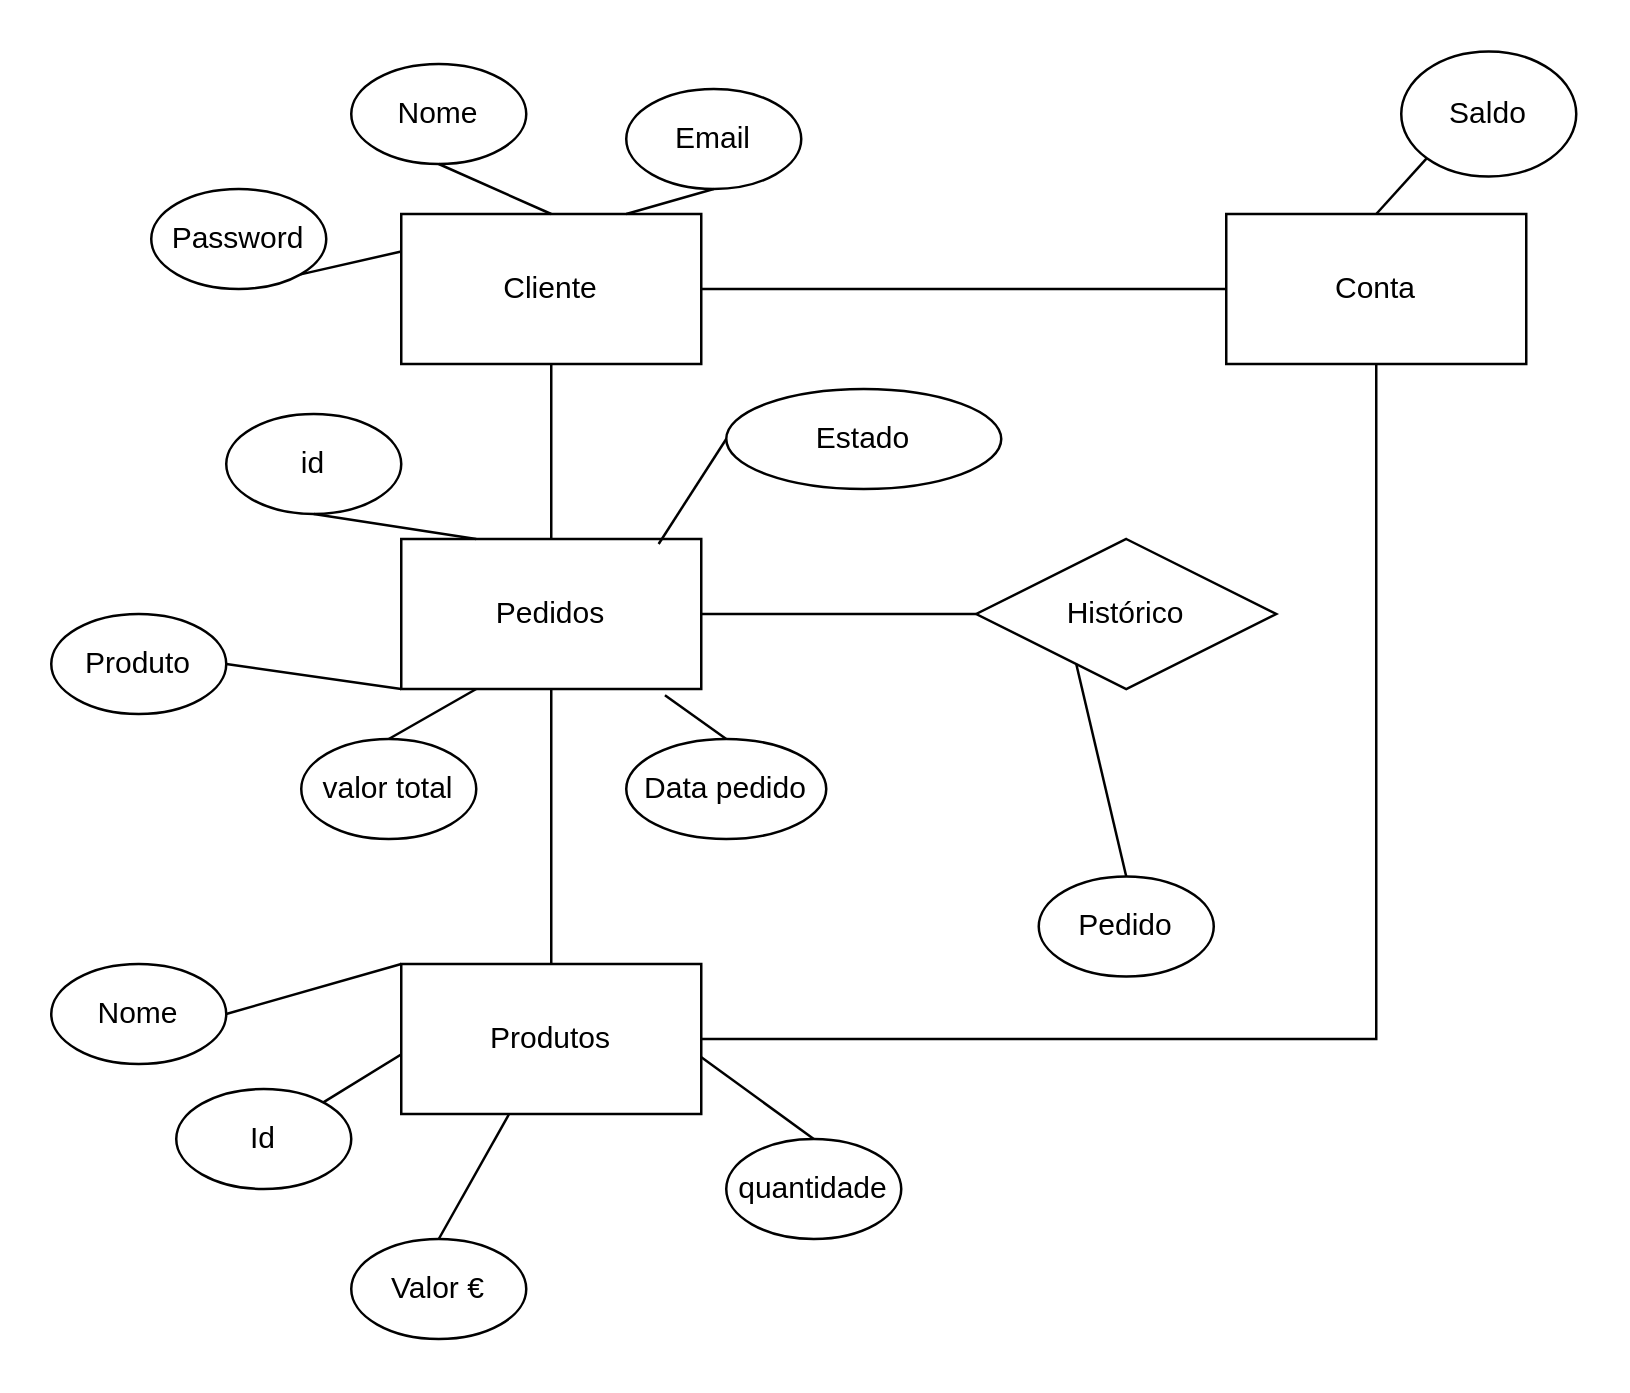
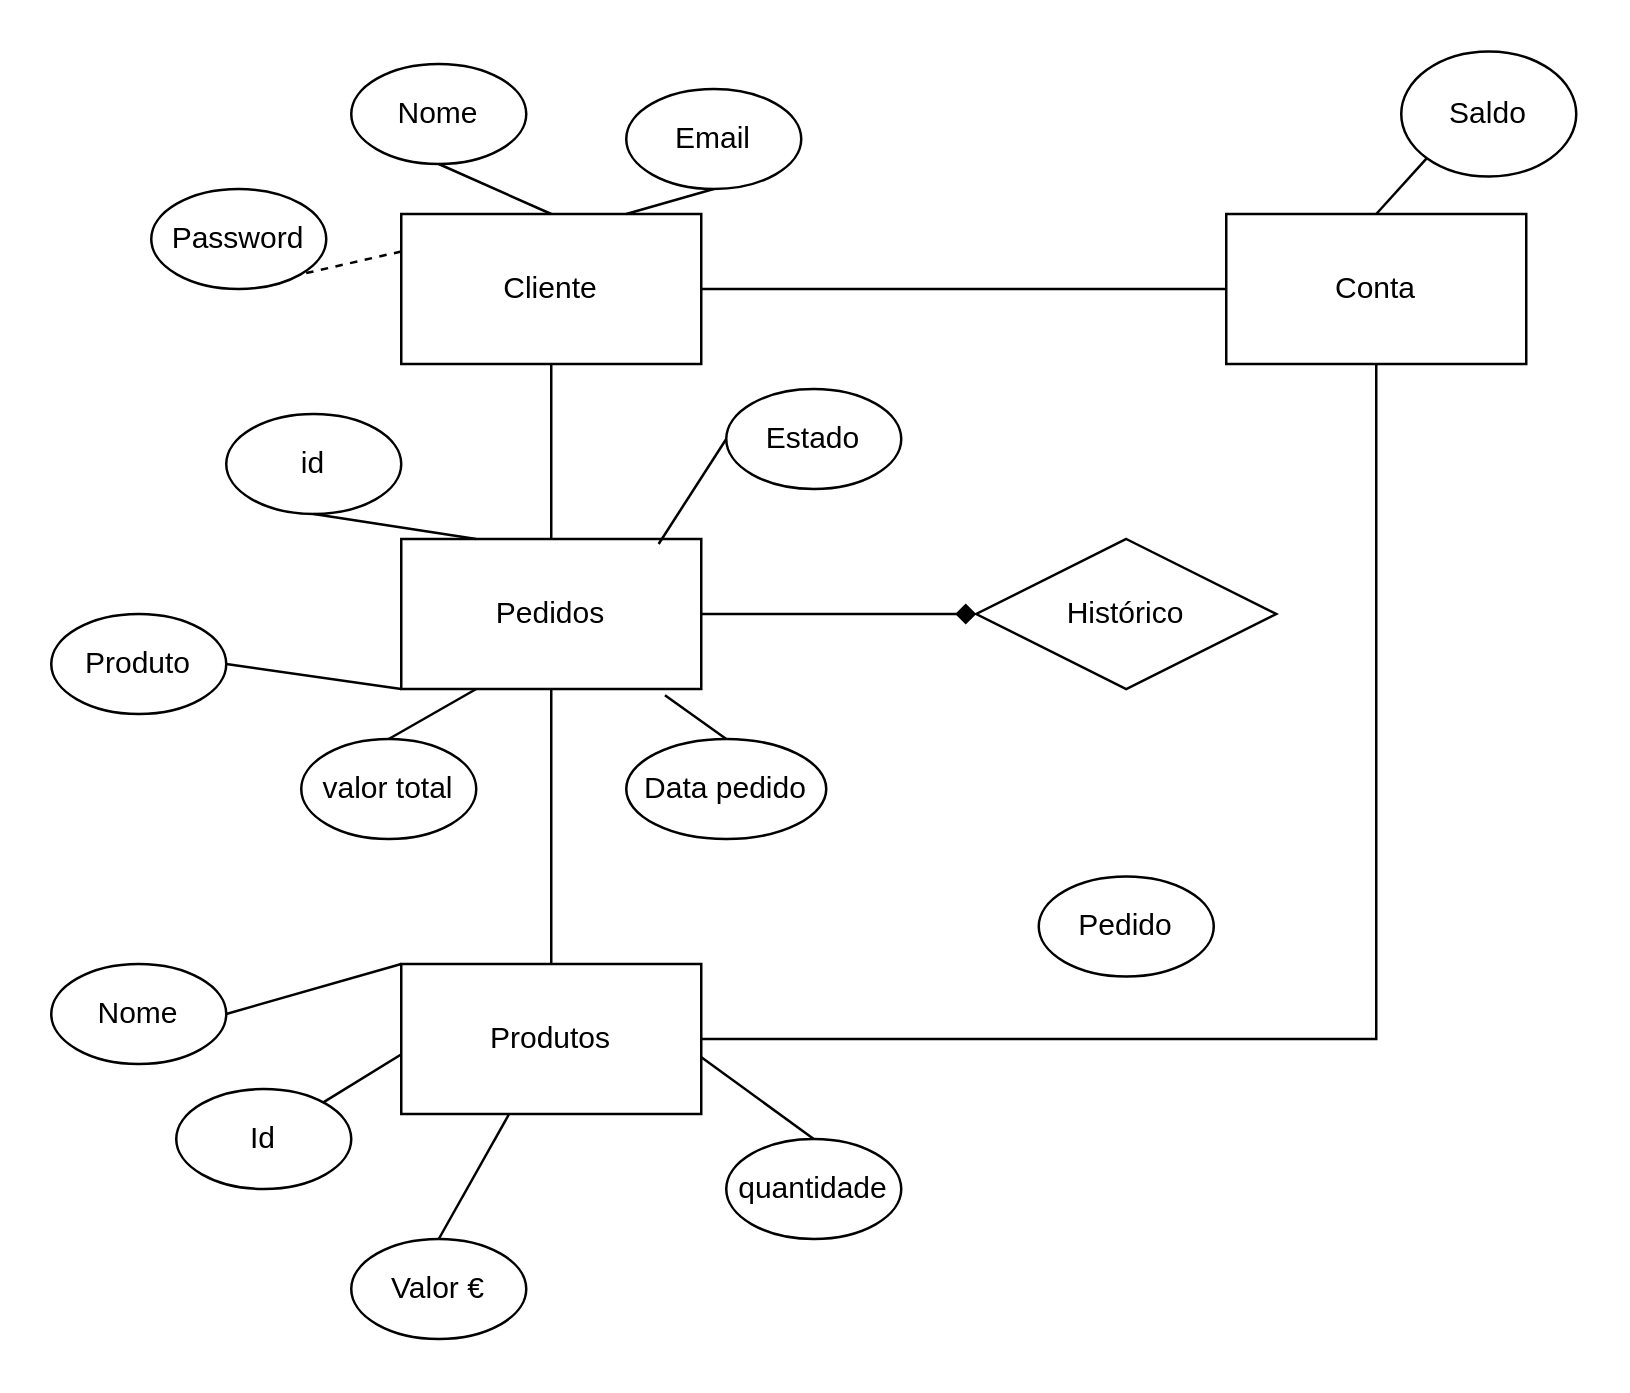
- <mxCell id="24" value="" style="endArrow=none;html=1;rounded=0;exitX=0;exitY=0.25;exitDx=0;exitDy=0;entryX=1;entryY=1;entryDx=0;entryDy=0;" edge="1" parent="1" source="2" target="13"><mxGeometry width="50" height="50" relative="1" as="geometry"><mxPoint x="350" y="165" as="sourcePoint" /><mxPoint x="400" y="115" as="targetPoint" /></mxGeometry></mxCell>
+ <mxCell id="24" value="" style="endArrow=none;html=1;rounded=0;exitX=0;exitY=0.25;exitDx=0;exitDy=0;entryX=1;entryY=1;entryDx=0;entryDy=0;dashed=1;" edge="1" parent="1" source="2" target="13"><mxGeometry width="50" height="50" relative="1" as="geometry"><mxPoint x="350" y="165" as="sourcePoint" /><mxPoint x="400" y="115" as="targetPoint" /></mxGeometry></mxCell>
- <mxCell id="16" value="Estado" style="ellipse;whiteSpace=wrap;html=1;" parent="1" vertex="1"><mxGeometry x="290" y="155" width="110" height="40" as="geometry" /></mxCell>
+ <mxCell id="16" value="Estado" style="ellipse;whiteSpace=wrap;html=1;" parent="1" vertex="1"><mxGeometry x="290" y="155" width="70" height="40" as="geometry" /></mxCell>
- <mxCell id="7" value="" style="endArrow=none;html=1;rounded=0;exitX=1;exitY=0.5;exitDx=0;exitDy=0;entryX=0;entryY=0.5;entryDx=0;entryDy=0;" parent="1" source="5" target="3" edge="1"><mxGeometry width="50" height="50" relative="1" as="geometry"><mxPoint x="500" y="315" as="sourcePoint" /><mxPoint x="550" y="265" as="targetPoint" /></mxGeometry></mxCell>
+ <mxCell id="7" value="" style="endArrow=diamond;html=1;rounded=0;exitX=1;exitY=0.5;exitDx=0;exitDy=0;entryX=0;entryY=0.5;entryDx=0;entryDy=0;" parent="1" source="5" target="3" edge="1"><mxGeometry width="50" height="50" relative="1" as="geometry"><mxPoint x="500" y="315" as="sourcePoint" /><mxPoint x="550" y="265" as="targetPoint" /></mxGeometry></mxCell>
- <mxCell id="36" value="" style="endArrow=none;html=1;rounded=0;entryX=0.25;entryY=1;entryDx=0;entryDy=0;exitX=0.5;exitY=0;exitDx=0;exitDy=0;" edge="1" parent="1" source="37" target="3"><mxGeometry width="50" height="50" relative="1" as="geometry"><mxPoint x="360" y="335" as="sourcePoint" /><mxPoint x="410" y="285" as="targetPoint" /></mxGeometry></mxCell>
